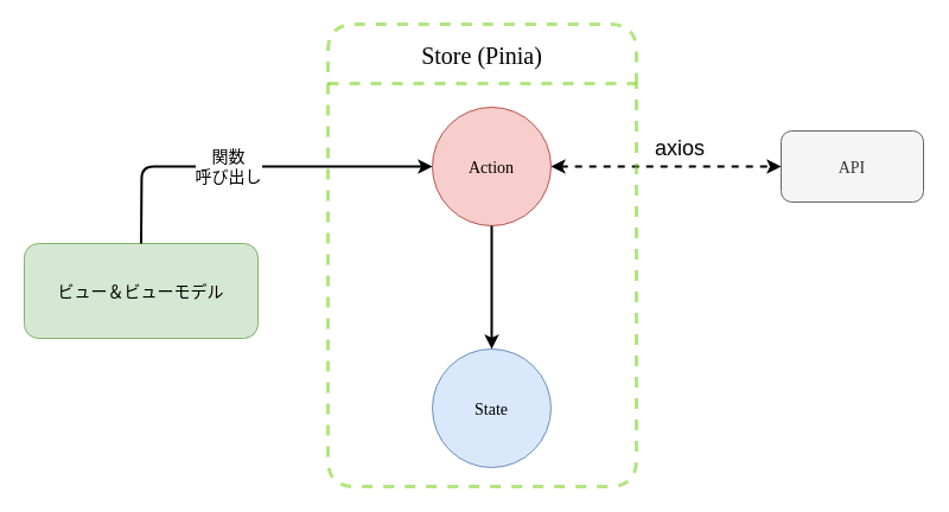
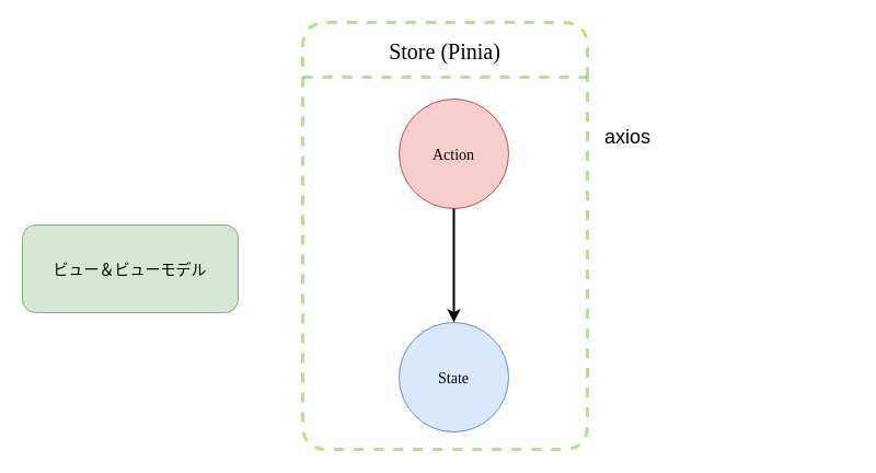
- <mxCell id="7" value="" style="endArrow=classic;html=1;fontFamily=Noto Sans JP;fontSource=https%3A%2F%2Ffonts.googleapis.com%2Fcss%3Ffamily%3DNoto%2BSans%2BJP;fontSize=18;endSize=6;sourcePerimeterSpacing=0;targetPerimeterSpacing=0;strokeWidth=2;jumpStyle=none;exitX=0.5;exitY=0;exitDx=0;exitDy=0;entryX=0;entryY=0.5;entryDx=0;entryDy=0;" parent="1" source="4" target="2" edge="1"><mxGeometry width="50" height="50" relative="1" as="geometry"><mxPoint x="269" y="320" as="sourcePoint" /><mxPoint x="319" y="270" as="targetPoint" /><Array as="points"><mxPoint x="119" y="140" /><mxPoint x="269" y="140" /></Array></mxGeometry></mxCell>
- <mxCell id="8" value="関数&lt;br style=&quot;font-size: 14px;&quot;&gt;呼び出し" style="edgeLabel;html=1;align=center;verticalAlign=middle;resizable=0;points=[];fontSize=14;fontFamily=Noto Sans JP;" parent="7" vertex="1" connectable="0"><mxGeometry x="0.299" relative="1" as="geometry"><mxPoint x="-63" as="offset" /></mxGeometry></mxCell>
- <mxCell id="6" value="" style="endArrow=classic;html=1;fontFamily=Noto Sans JP;fontSource=https%3A%2F%2Ffonts.googleapis.com%2Fcss%3Ffamily%3DNoto%2BSans%2BJP;fontSize=18;exitX=1;exitY=0.5;exitDx=0;exitDy=0;entryX=0;entryY=0.5;entryDx=0;entryDy=0;spacing=4;endSize=6;jumpStyle=none;targetPerimeterSpacing=0;sourcePerimeterSpacing=0;strokeWidth=2;dashed=1;startArrow=classic;startFill=1;" parent="1" source="2" target="5" edge="1"><mxGeometry width="50" height="50" relative="1" as="geometry"><mxPoint x="599" y="320" as="sourcePoint" /><mxPoint x="649" y="270" as="targetPoint" /></mxGeometry></mxCell>
- <mxCell id="5" value="&lt;font style=&quot;font-size: 14px&quot;&gt;API&lt;/font&gt;" style="rounded=1;whiteSpace=wrap;html=1;fontFamily=Noto Sans JP;fontSource=https%3A%2F%2Ffonts.googleapis.com%2Fcss%3Ffamily%3DNoto%2BSans%2BJP;fontSize=18;fillColor=#f5f5f5;fontColor=#333333;strokeColor=#666666;" parent="1" vertex="1"><mxGeometry x="658" y="110" width="120" height="60" as="geometry" /></mxCell>
